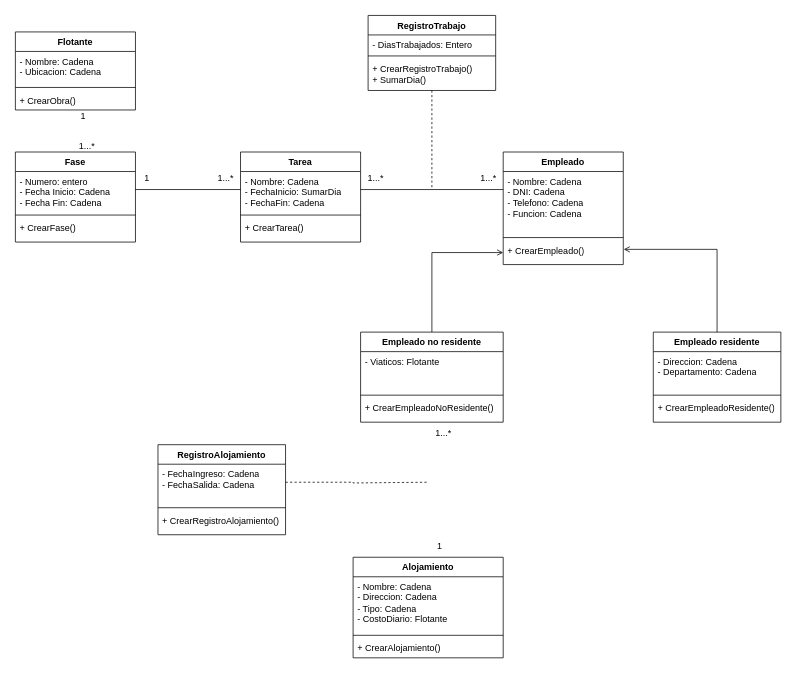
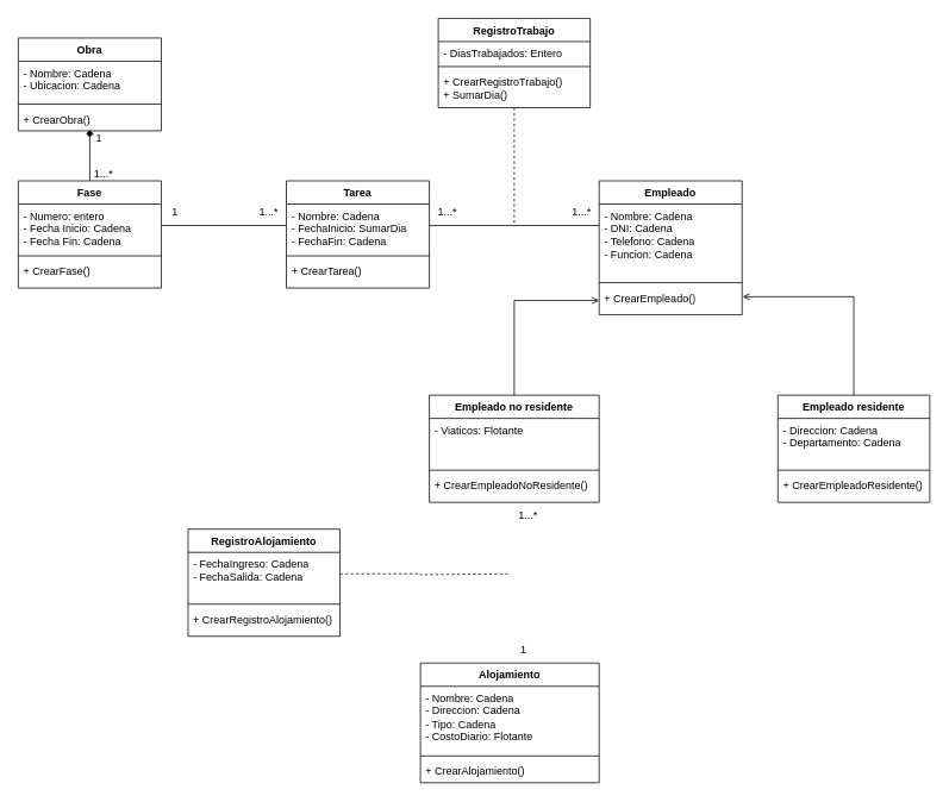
- <mxCell id="2" value="Flotante" style="swimlane;fontStyle=1;align=center;verticalAlign=top;childLayout=stackLayout;horizontal=1;startSize=26;horizontalStack=0;resizeParent=1;resizeParentMax=0;resizeLast=0;collapsible=1;marginBottom=0;whiteSpace=wrap;html=1;" parent="1" vertex="1"><mxGeometry x="20" y="42" width="160" height="104" as="geometry" /></mxCell>
+ <mxCell id="2" value="Obra" style="swimlane;fontStyle=1;align=center;verticalAlign=top;childLayout=stackLayout;horizontal=1;startSize=26;horizontalStack=0;resizeParent=1;resizeParentMax=0;resizeLast=0;collapsible=1;marginBottom=0;whiteSpace=wrap;html=1;" parent="1" vertex="1"><mxGeometry x="20" y="42" width="160" height="104" as="geometry" /></mxCell>
+ <mxCell id="10" style="edgeStyle=orthogonalEdgeStyle;rounded=0;orthogonalLoop=1;jettySize=auto;html=1;entryX=0.5;entryY=0.962;entryDx=0;entryDy=0;entryPerimeter=0;endArrow=diamond;endFill=1;" parent="1" source="6" target="5" edge="1"><mxGeometry relative="1" as="geometry" /></mxCell>
